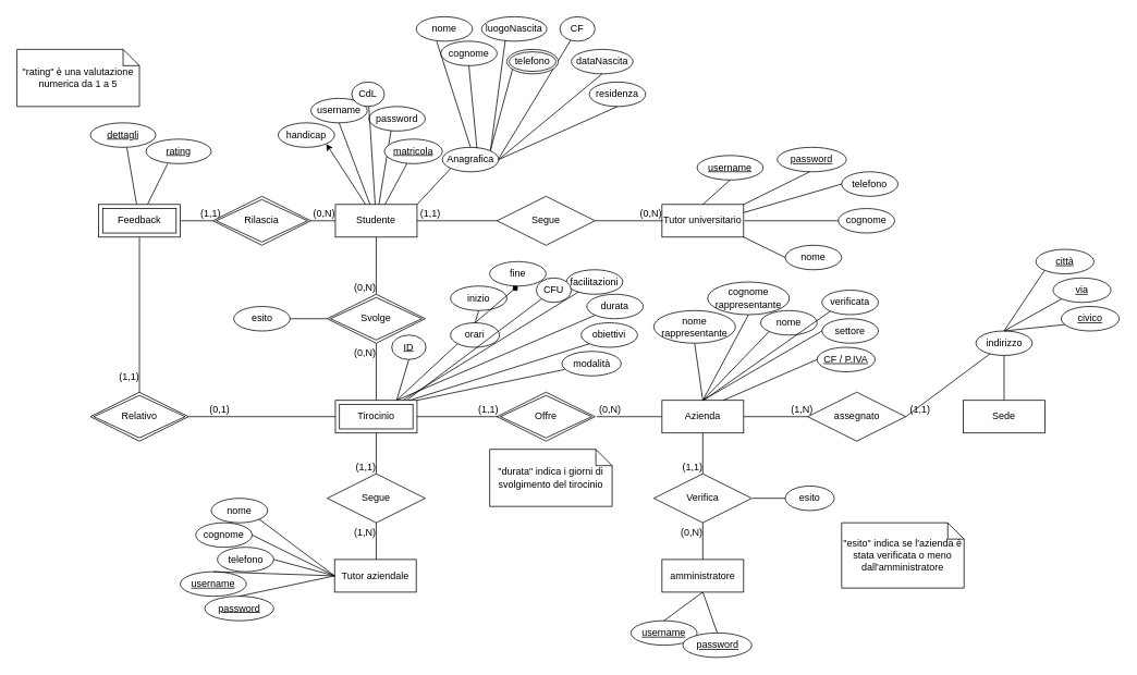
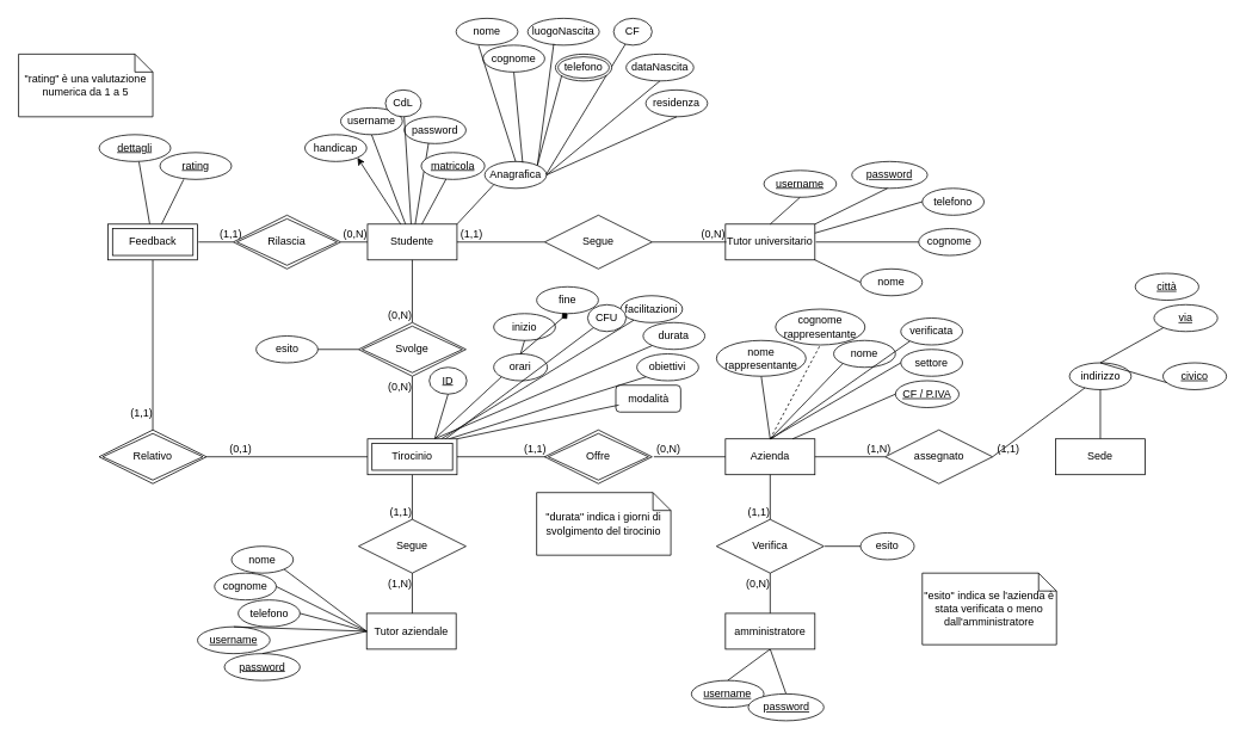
- <mxCell id="80" value="" style="endArrow=none;html=1;entryX=0;entryY=1;entryDx=0;entryDy=0;exitX=0.5;exitY=0;exitDx=0;exitDy=0;" parent="1" source="76" target="77" edge="1"><mxGeometry width="50" height="50" relative="1" as="geometry"><mxPoint x="1083" y="455" as="sourcePoint" /><mxPoint x="1120" y="405" as="targetPoint" /></mxGeometry></mxCell>
- <mxCell id="79" value="civico" style="ellipse;whiteSpace=wrap;html=1;align=center;fontStyle=4;" parent="1" vertex="1"><mxGeometry x="1299" y="375" width="71" height="30" as="geometry" /></mxCell>
+ <mxCell id="79" value="civico" style="ellipse;whiteSpace=wrap;html=1;align=center;fontStyle=4;" parent="1" vertex="1"><mxGeometry x="1299" y="405" width="71" height="30" as="geometry" /></mxCell>
- <mxCell id="66" value="" style="endArrow=none;html=1;entryX=0.5;entryY=1;entryDx=0;entryDy=0;exitX=0.5;exitY=0;exitDx=0;exitDy=0;" parent="1" source="4" target="65" edge="1"><mxGeometry width="50" height="50" relative="1" as="geometry"><mxPoint x="881" y="440" as="sourcePoint" /><mxPoint x="807.5" y="450" as="targetPoint" /></mxGeometry></mxCell>
+ <mxCell id="66" value="" style="endArrow=none;html=1;entryX=0.5;entryY=1;entryDx=0;entryDy=0;exitX=0.5;exitY=0;exitDx=0;exitDy=0;dashed=1;" parent="1" source="4" target="65" edge="1"><mxGeometry width="50" height="50" relative="1" as="geometry"><mxPoint x="881" y="440" as="sourcePoint" /><mxPoint x="807.5" y="450" as="targetPoint" /></mxGeometry></mxCell>
- <mxCell id="97" value="modalità" style="ellipse;whiteSpace=wrap;html=1;align=center;" parent="1" vertex="1"><mxGeometry x="687.5" y="430" width="72.5" height="30" as="geometry" /></mxCell>
+ <mxCell id="97" value="modalità" style="whiteSpace=wrap;html=1;align=center;rounded=1;" parent="1" vertex="1"><mxGeometry x="687.5" y="430" width="72.5" height="30" as="geometry" /></mxCell>
